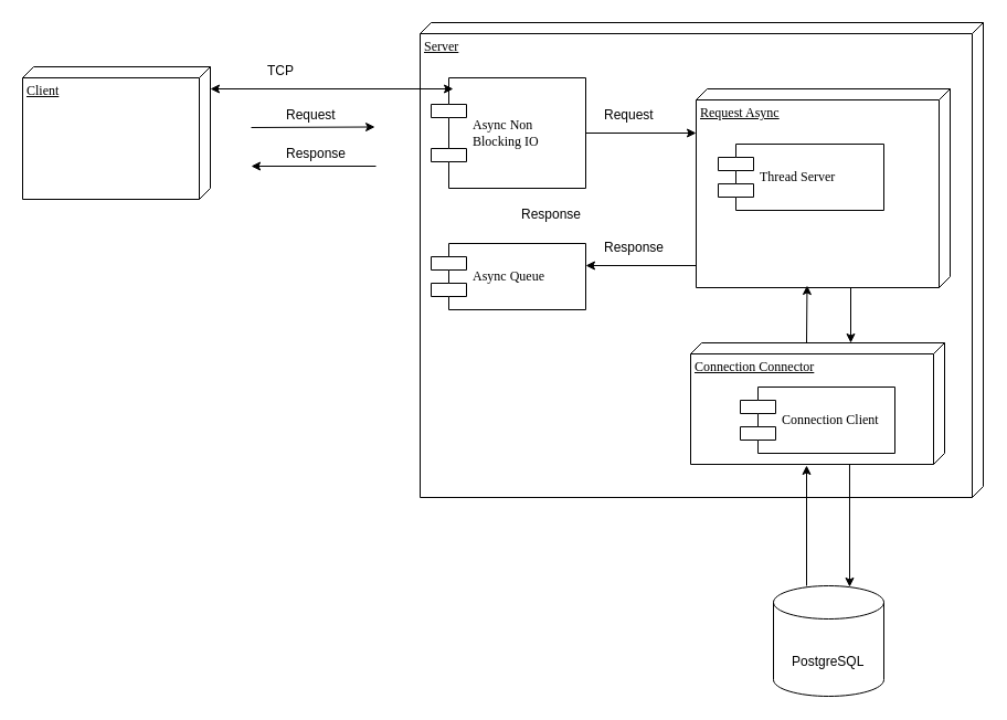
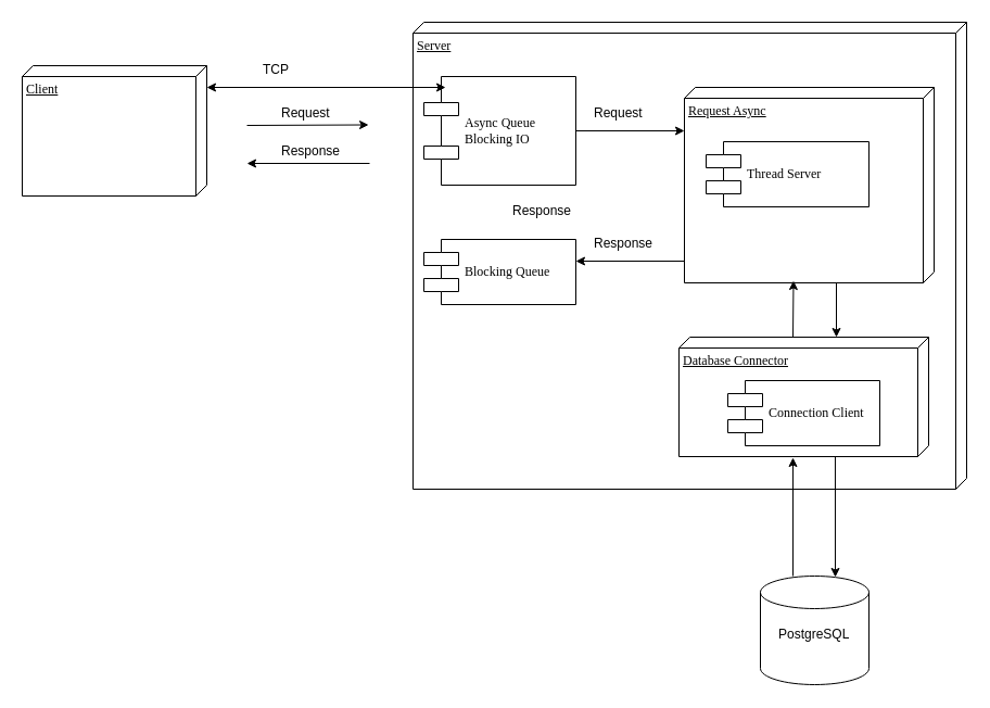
- <mxCell id="4" value="&lt;div&gt;Async Non&lt;/div&gt;&lt;div&gt;Blocking IO&lt;br&gt;&lt;/div&gt;" style="shape=component;align=left;spacingLeft=36;rounded=0;shadow=0;comic=0;labelBackgroundColor=none;strokeWidth=1;fontFamily=Verdana;fontSize=12;html=1;" vertex="1" parent="1"><mxGeometry x="390" y="70" width="140" height="100" as="geometry" /></mxCell>
+ <mxCell id="4" value="&lt;div&gt;Async Queue&lt;/div&gt;&lt;div&gt;Blocking IO&lt;br&gt;&lt;/div&gt;" style="shape=component;align=left;spacingLeft=36;rounded=0;shadow=0;comic=0;labelBackgroundColor=none;strokeWidth=1;fontFamily=Verdana;fontSize=12;html=1;" vertex="1" parent="1"><mxGeometry x="390" y="70" width="140" height="100" as="geometry" /></mxCell>
- <mxCell id="15" value="Async Queue" style="shape=component;align=left;spacingLeft=36;rounded=0;shadow=0;comic=0;labelBackgroundColor=none;strokeWidth=1;fontFamily=Verdana;fontSize=12;html=1;" vertex="1" parent="1"><mxGeometry x="390" y="220" width="140" height="60" as="geometry" /></mxCell>
+ <mxCell id="15" value="Blocking Queue" style="shape=component;align=left;spacingLeft=36;rounded=0;shadow=0;comic=0;labelBackgroundColor=none;strokeWidth=1;fontFamily=Verdana;fontSize=12;html=1;" vertex="1" parent="1"><mxGeometry x="390" y="220" width="140" height="60" as="geometry" /></mxCell>
- <mxCell id="17" value="Connection Connector" style="verticalAlign=top;align=left;spacingTop=8;spacingLeft=2;spacingRight=12;shape=cube;size=10;direction=south;fontStyle=4;html=1;rounded=0;shadow=0;comic=0;labelBackgroundColor=none;strokeWidth=1;fontFamily=Verdana;fontSize=12" vertex="1" parent="1"><mxGeometry x="625" y="310" width="230" height="110" as="geometry" /></mxCell>
+ <mxCell id="17" value="Database Connector" style="verticalAlign=top;align=left;spacingTop=8;spacingLeft=2;spacingRight=12;shape=cube;size=10;direction=south;fontStyle=4;html=1;rounded=0;shadow=0;comic=0;labelBackgroundColor=none;strokeWidth=1;fontFamily=Verdana;fontSize=12" vertex="1" parent="1"><mxGeometry x="625" y="310" width="230" height="110" as="geometry" /></mxCell>
- <mxCell id="13" value="PostgreSQL" style="text;whiteSpace=wrap;html=1;" vertex="1" parent="1"><mxGeometry x="715" y="585" width="70" height="40" as="geometry" /></mxCell>
+ <mxCell id="13" value="PostgreSQL" style="text;whiteSpace=wrap;html=1;" vertex="1" parent="1"><mxGeometry x="715" y="570" width="70" height="40" as="geometry" /></mxCell>
